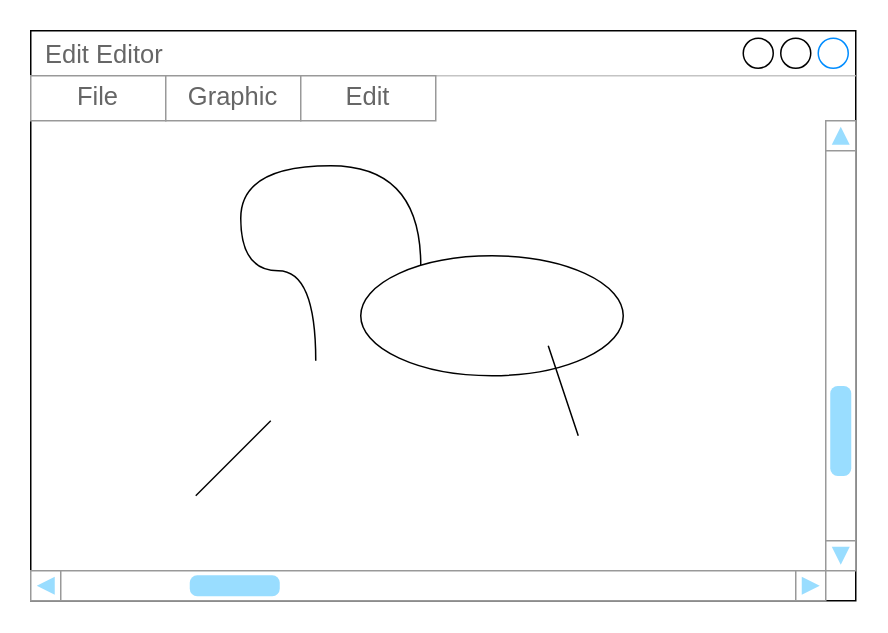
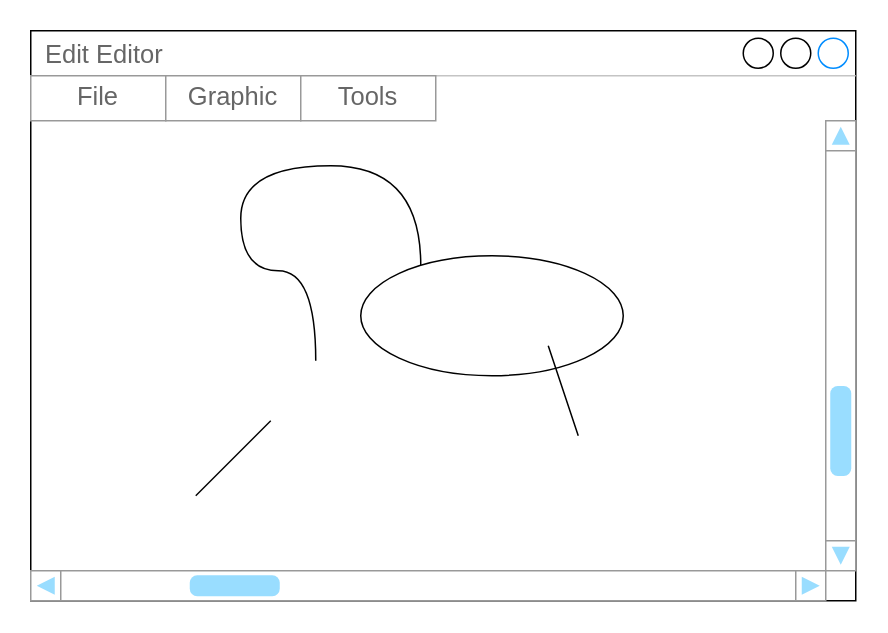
- <mxCell id="10" value="Edit" style="text;strokeColor=inherit;align=center;verticalAlign=middle;spacingLeft=10;spacingRight=10;overflow=hidden;points=[[0,0.5],[1,0.5]];portConstraint=eastwest;rotatable=0;whiteSpace=wrap;html=1;fillColor=inherit;fontColor=inherit;fontSize=17;" vertex="1" parent="7"><mxGeometry x="180" width="90" height="30" as="geometry" /></mxCell>
+ <mxCell id="10" value="Tools" style="text;strokeColor=inherit;align=center;verticalAlign=middle;spacingLeft=10;spacingRight=10;overflow=hidden;points=[[0,0.5],[1,0.5]];portConstraint=eastwest;rotatable=0;whiteSpace=wrap;html=1;fillColor=inherit;fontColor=inherit;fontSize=17;" vertex="1" parent="7"><mxGeometry x="180" width="90" height="30" as="geometry" /></mxCell>
